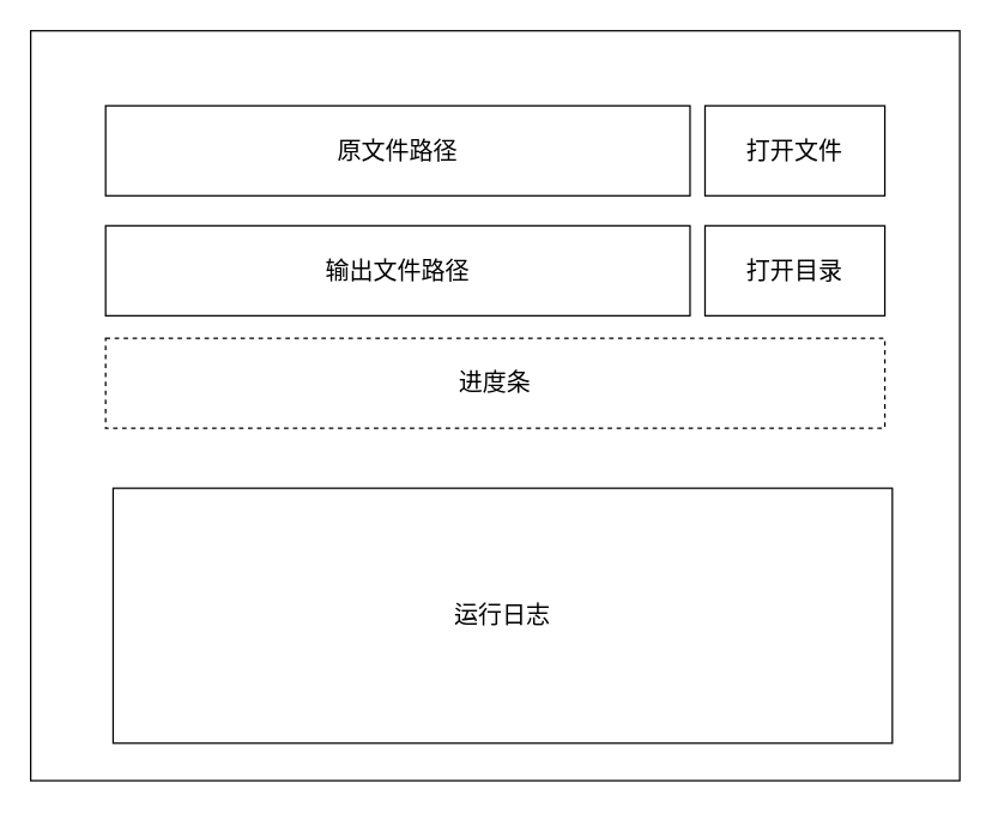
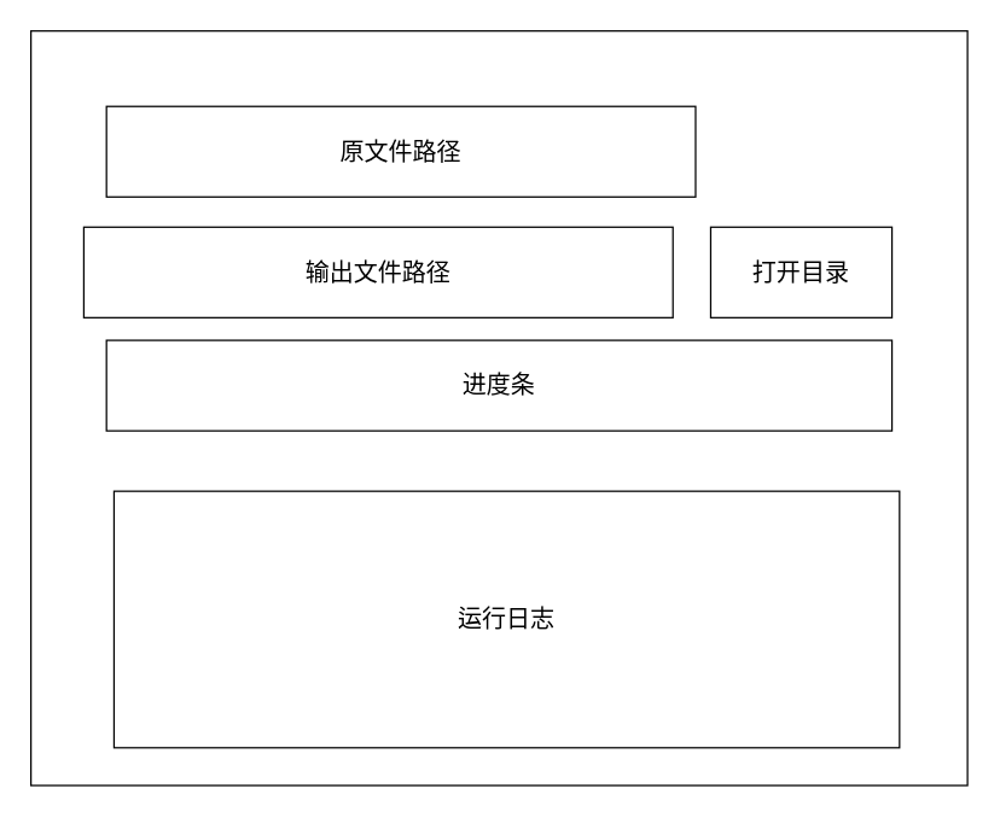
- <mxCell id="3" value="&lt;font style=&quot;font-size: 16px;&quot;&gt;打开文件&lt;/font&gt;" style="rounded=0;whiteSpace=wrap;html=1;" parent="1" vertex="1"><mxGeometry x="470" y="70" width="120" height="60" as="geometry" /></mxCell>
- <mxCell id="6" value="输出文件路径" style="rounded=0;whiteSpace=wrap;html=1;fontSize=16;" vertex="1" parent="1"><mxGeometry x="70" y="150" width="390" height="60" as="geometry" /></mxCell>
+ <mxCell id="6" value="输出文件路径" style="rounded=0;whiteSpace=wrap;html=1;fontSize=16;" vertex="1" parent="1"><mxGeometry x="55" y="150" width="390" height="60" as="geometry" /></mxCell>
- <mxCell id="7" value="进度条" style="rounded=0;whiteSpace=wrap;html=1;fontSize=16;dashed=1;" vertex="1" parent="1"><mxGeometry x="70" y="225" width="520" height="60" as="geometry" /></mxCell>
+ <mxCell id="7" value="进度条" style="rounded=0;whiteSpace=wrap;html=1;fontSize=16;" vertex="1" parent="1"><mxGeometry x="70" y="225" width="520" height="60" as="geometry" /></mxCell>
